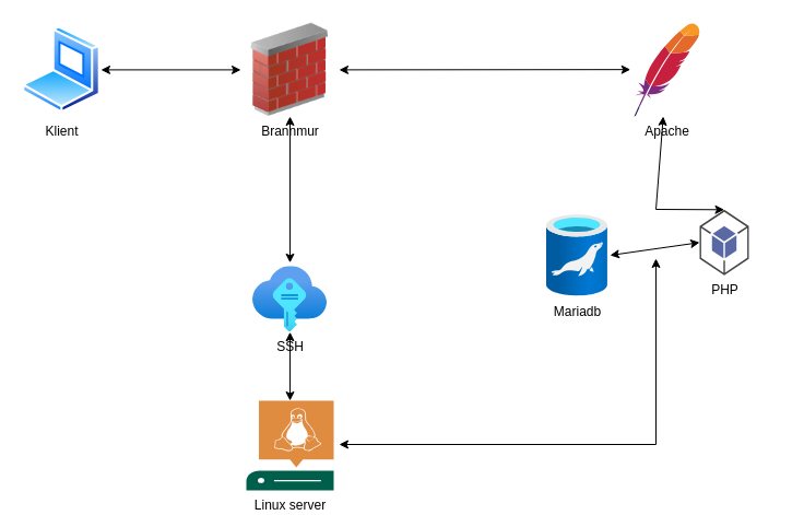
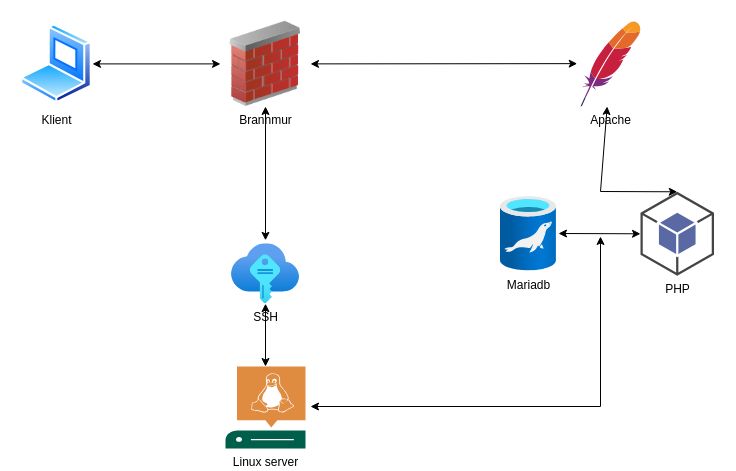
- <mxCell id="3" value="PHP" style="outlineConnect=0;dashed=0;verticalLabelPosition=bottom;verticalAlign=top;align=center;html=1;shape=mxgraph.aws3.android;fillColor=#5A69A4;gradientColor=none;" vertex="1" parent="1"><mxGeometry x="640" y="191.3" width="45" height="60" as="geometry" /></mxCell>
+ <mxCell id="3" value="PHP" style="outlineConnect=0;dashed=0;verticalLabelPosition=bottom;verticalAlign=top;align=center;html=1;shape=mxgraph.aws3.android;fillColor=#5A69A4;gradientColor=none;" vertex="1" parent="1"><mxGeometry x="640" y="191.3" width="73.5" height="84" as="geometry" /></mxCell>
